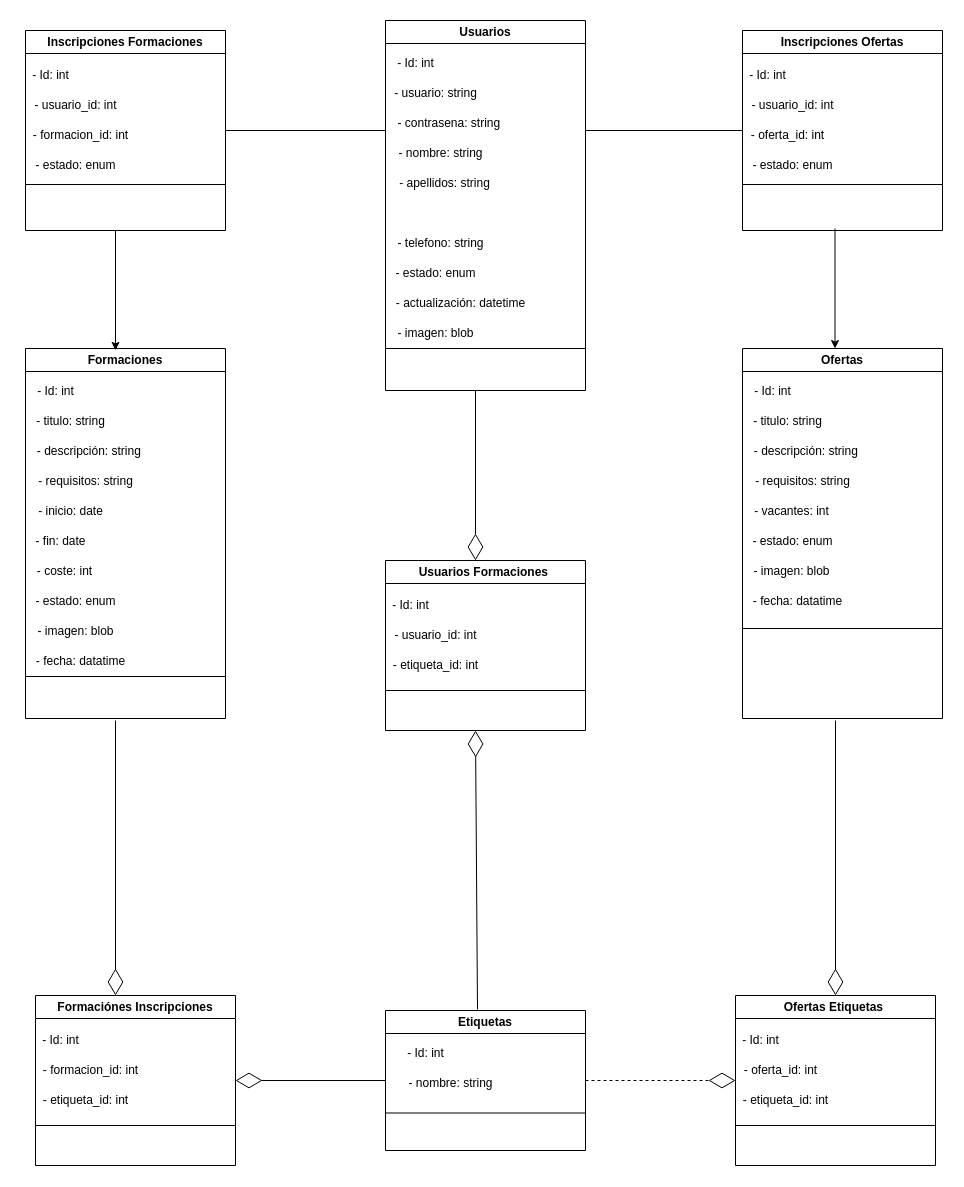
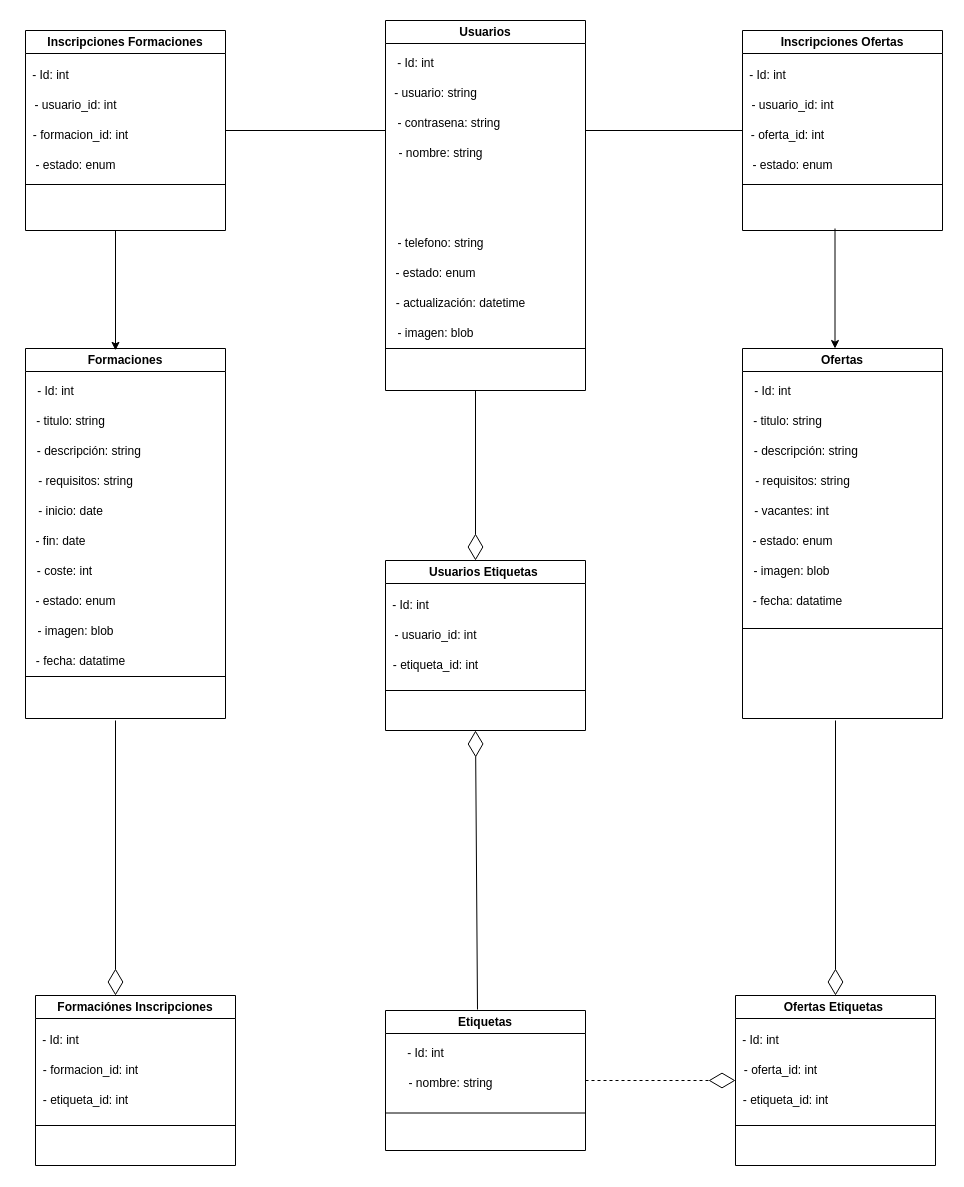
- <mxCell id="55" value="- apellidos: string" style="text;html=1;align=center;verticalAlign=middle;resizable=0;points=[];autosize=1;strokeColor=none;fillColor=none;" vertex="1" parent="50"><mxGeometry x="4" y="148" width="110" height="30" as="geometry" /></mxCell>
- <mxCell id="61" value="Usuarios Formaciones&amp;nbsp;" style="swimlane;whiteSpace=wrap;html=1;" vertex="1" parent="1"><mxGeometry x="385" y="560" width="200" height="170" as="geometry" /></mxCell>
+ <mxCell id="61" value="Usuarios Etiquetas&amp;nbsp;" style="swimlane;whiteSpace=wrap;html=1;" vertex="1" parent="1"><mxGeometry x="385" y="560" width="200" height="170" as="geometry" /></mxCell>
- <mxCell id="68" value="" style="endArrow=diamondThin;endFill=0;endSize=24;html=1;rounded=0;entryX=1;entryY=0.5;entryDx=0;entryDy=0;exitX=0;exitY=0.5;exitDx=0;exitDy=0;" edge="1" parent="1" source="2" target="18"><mxGeometry width="160" relative="1" as="geometry"><mxPoint x="365" y="1100" as="sourcePoint" /><mxPoint x="404" y="950" as="targetPoint" /></mxGeometry></mxCell>
